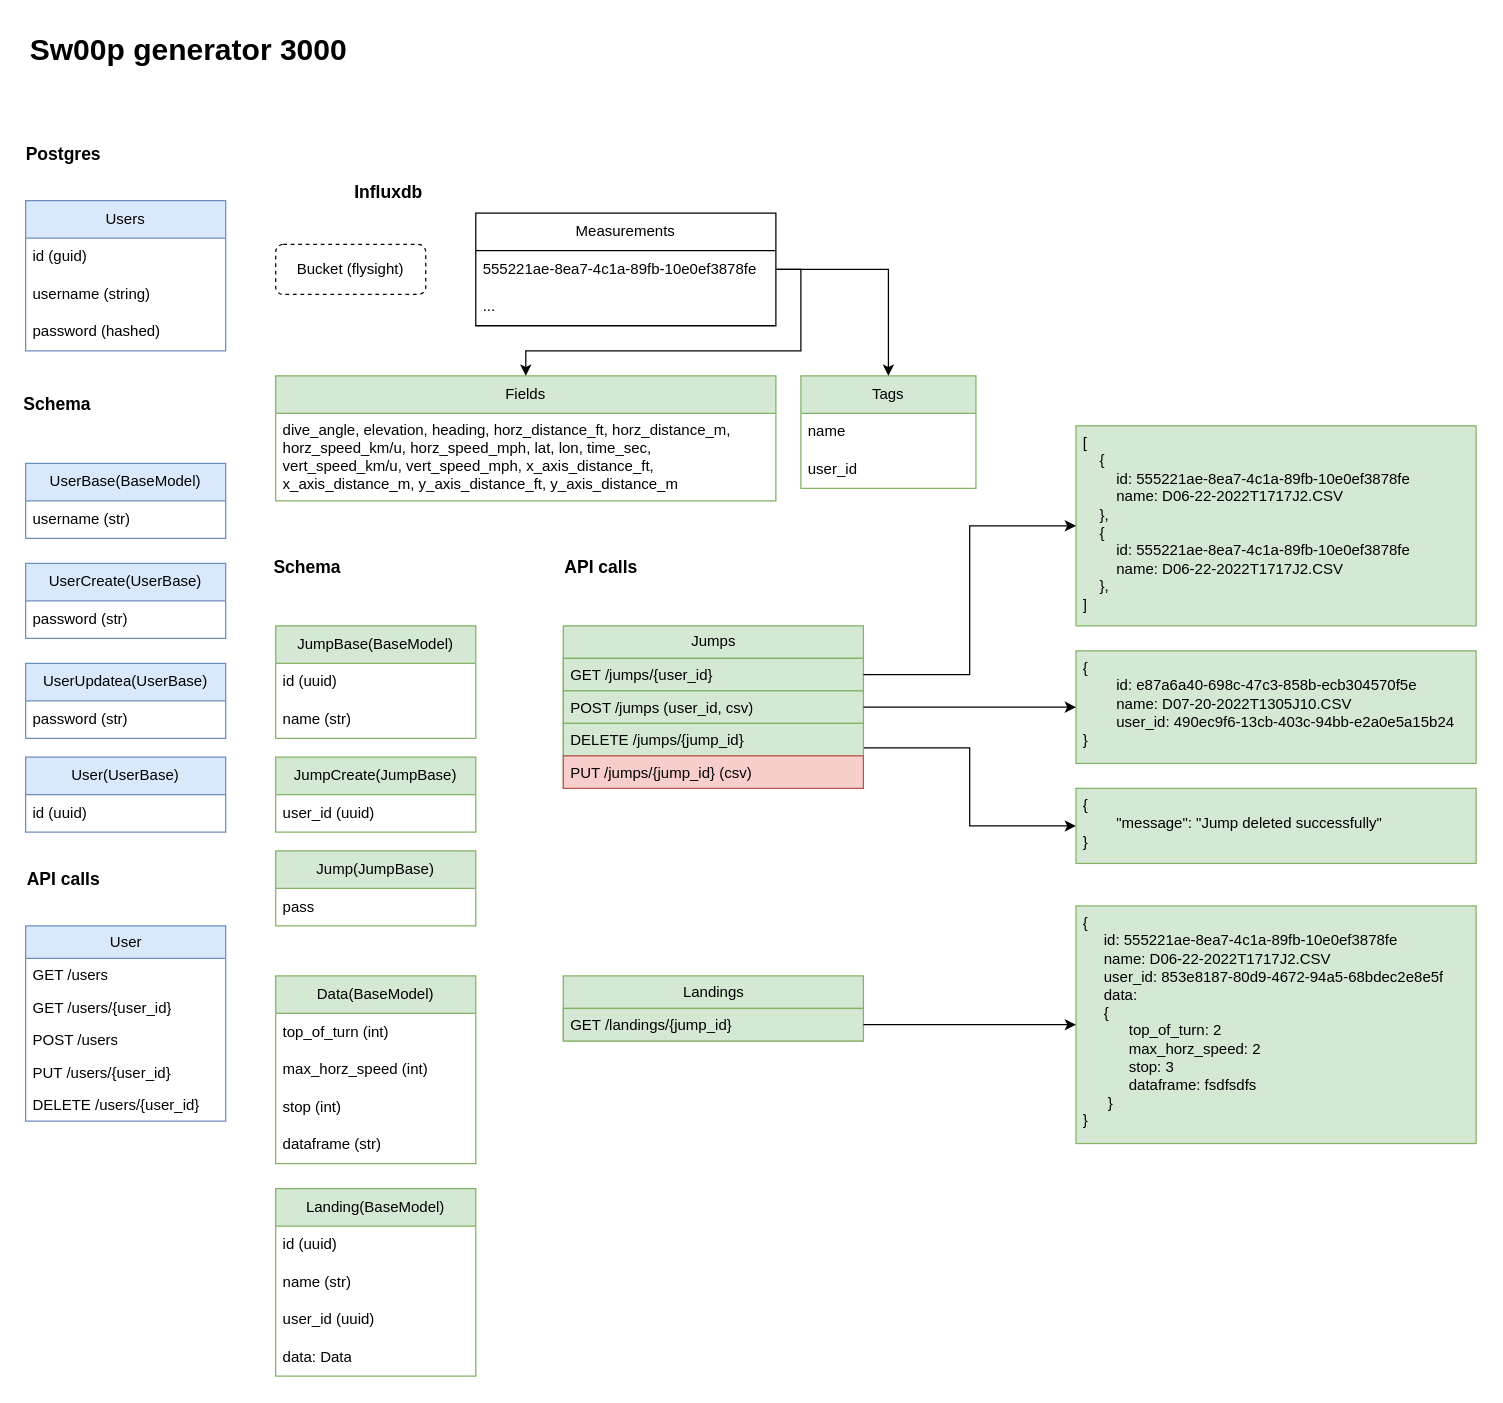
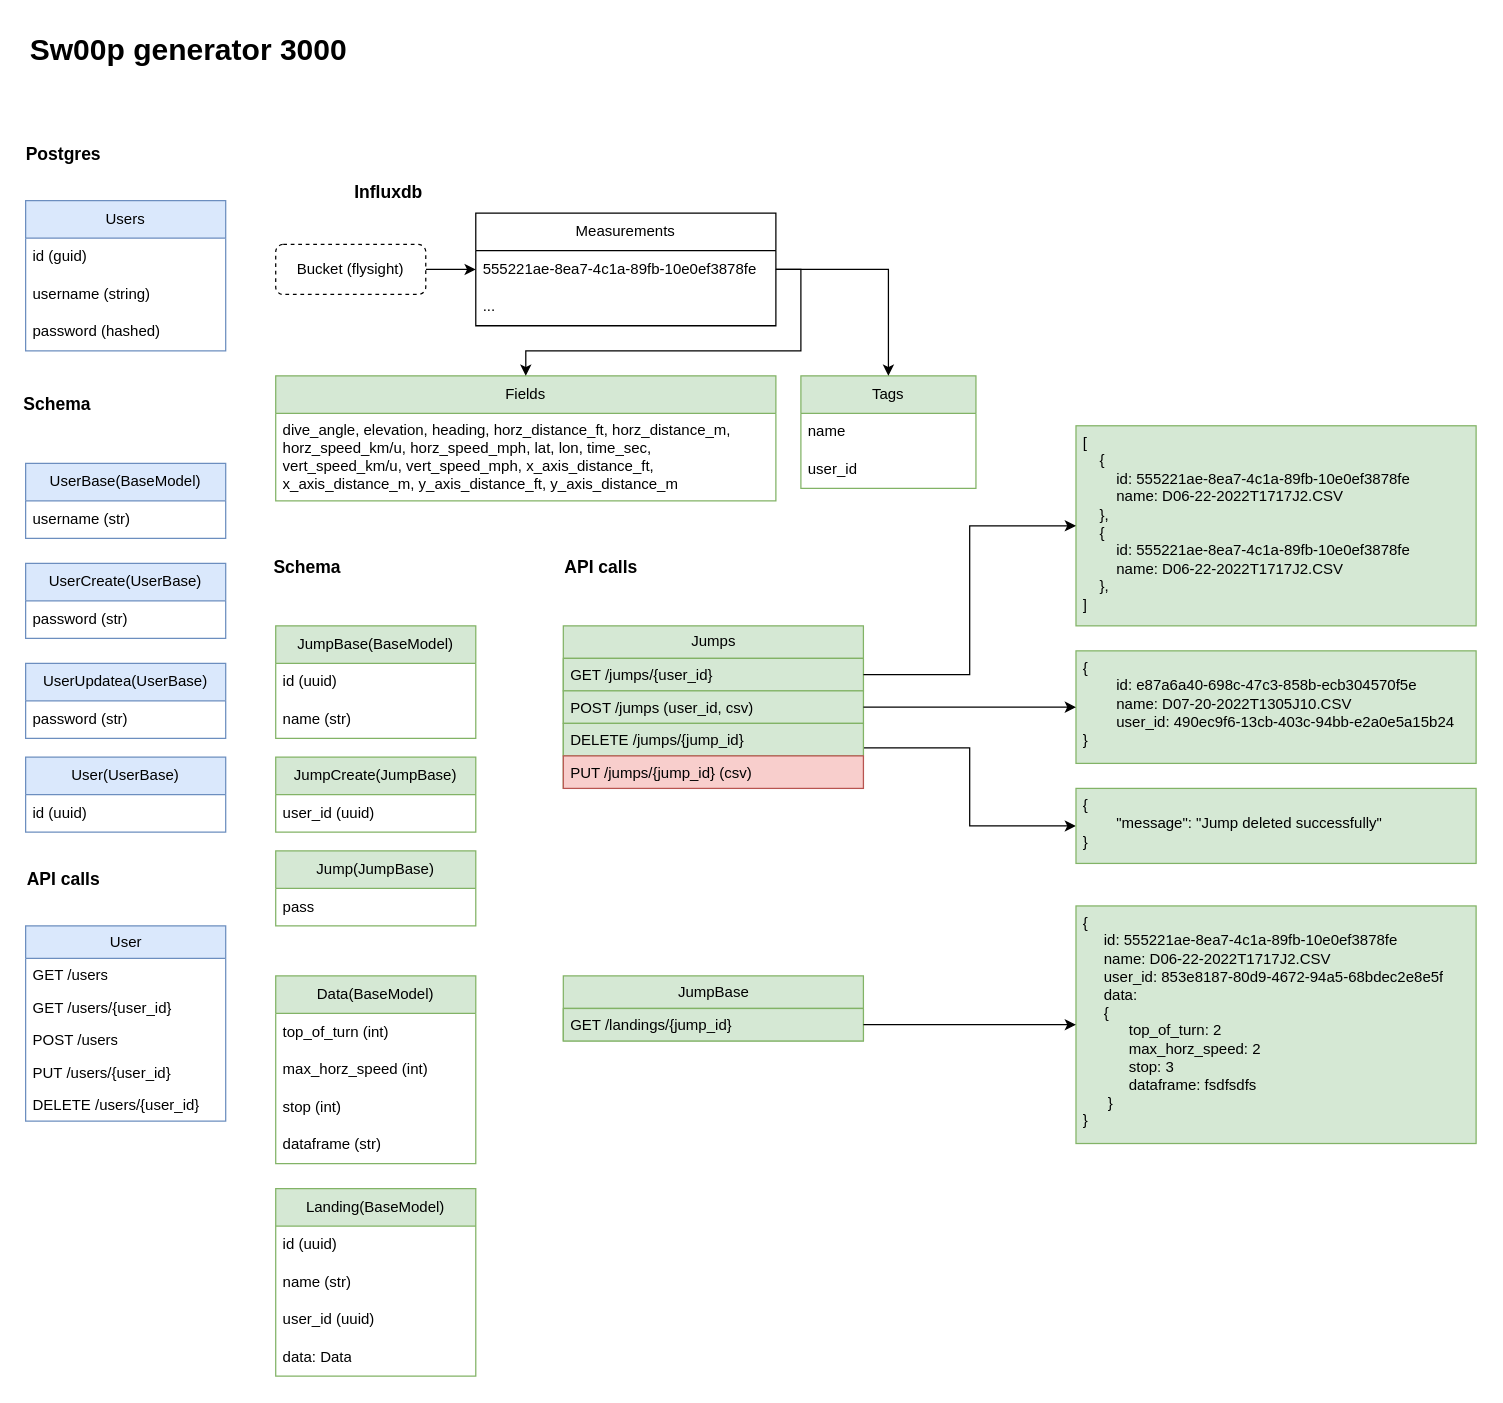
+ <mxCell id="25" style="edgeStyle=orthogonalEdgeStyle;rounded=0;orthogonalLoop=1;jettySize=auto;html=1;exitX=1;exitY=0.5;exitDx=0;exitDy=0;entryX=0;entryY=0.5;entryDx=0;entryDy=0;" parent="1" source="26" target="30" edge="1"><mxGeometry relative="1" as="geometry" /></mxCell>
- <mxCell id="48" value="Landings" style="swimlane;fontStyle=0;childLayout=stackLayout;horizontal=1;startSize=26;fillColor=#d5e8d4;horizontalStack=0;resizeParent=1;resizeParentMax=0;resizeLast=0;collapsible=1;marginBottom=0;html=1;strokeColor=#82b366;" parent="1" vertex="1"><mxGeometry x="450" y="780" width="240" height="52" as="geometry" /></mxCell>
+ <mxCell id="48" value="JumpBase" style="swimlane;fontStyle=0;childLayout=stackLayout;horizontal=1;startSize=26;fillColor=#d5e8d4;horizontalStack=0;resizeParent=1;resizeParentMax=0;resizeLast=0;collapsible=1;marginBottom=0;html=1;strokeColor=#82b366;" parent="1" vertex="1"><mxGeometry x="450" y="780" width="240" height="52" as="geometry" /></mxCell>
